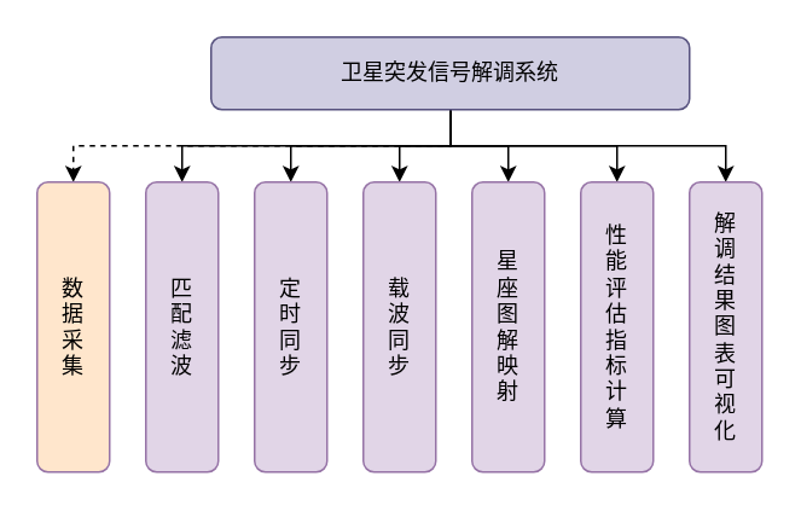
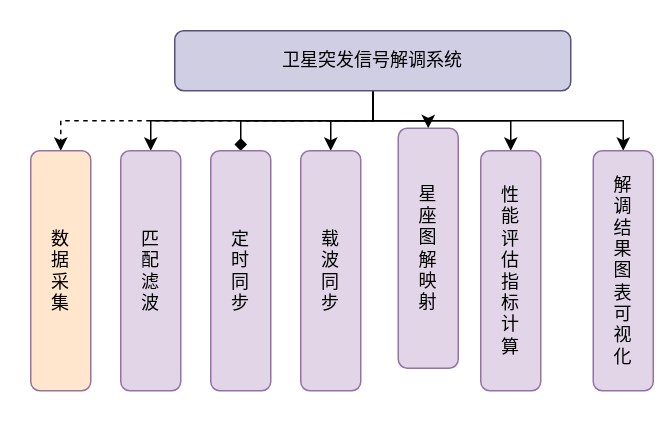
- <mxCell id="4" style="edgeStyle=orthogonalEdgeStyle;rounded=0;orthogonalLoop=1;jettySize=auto;html=1;exitX=0.5;exitY=1;exitDx=0;exitDy=0;entryX=0.5;entryY=0;entryDx=0;entryDy=0;" edge="1" parent="1" source="9" target="12"><mxGeometry relative="1" as="geometry" /></mxCell>
+ <mxCell id="4" style="edgeStyle=orthogonalEdgeStyle;rounded=0;orthogonalLoop=1;jettySize=auto;html=1;exitX=0.5;exitY=1;exitDx=0;exitDy=0;entryX=0.5;entryY=0;entryDx=0;entryDy=0;endArrow=diamond;" edge="1" parent="1" source="9" target="12"><mxGeometry relative="1" as="geometry" /></mxCell>
- <mxCell id="14" value="星&lt;div&gt;座&lt;/div&gt;&lt;div&gt;图&lt;/div&gt;&lt;div&gt;解&lt;/div&gt;&lt;div&gt;映&lt;/div&gt;&lt;div&gt;射&lt;/div&gt;" style="rounded=1;whiteSpace=wrap;html=1;fillColor=#e1d5e7;strokeColor=#9673a6;" vertex="1" parent="1"><mxGeometry x="260" y="100" width="40" height="160" as="geometry" /></mxCell>
+ <mxCell id="14" value="星&lt;div&gt;座&lt;/div&gt;&lt;div&gt;图&lt;/div&gt;&lt;div&gt;解&lt;/div&gt;&lt;div&gt;映&lt;/div&gt;&lt;div&gt;射&lt;/div&gt;" style="rounded=1;whiteSpace=wrap;html=1;fillColor=#e1d5e7;strokeColor=#9673a6;" vertex="1" parent="1"><mxGeometry x="265" y="85" width="40" height="160" as="geometry" /></mxCell>
- <mxCell id="16" value="解&lt;div&gt;调&lt;/div&gt;&lt;div&gt;结&lt;/div&gt;&lt;div&gt;果&lt;/div&gt;&lt;div&gt;图&lt;/div&gt;&lt;div&gt;表&lt;/div&gt;&lt;div&gt;可&lt;/div&gt;&lt;div&gt;视&lt;/div&gt;&lt;div&gt;化&lt;/div&gt;" style="rounded=1;whiteSpace=wrap;html=1;fillColor=#e1d5e7;strokeColor=#9673a6;" vertex="1" parent="1"><mxGeometry x="380" y="100" width="40" height="160" as="geometry" /></mxCell>
+ <mxCell id="16" value="解&lt;div&gt;调&lt;/div&gt;&lt;div&gt;结&lt;/div&gt;&lt;div&gt;果&lt;/div&gt;&lt;div&gt;图&lt;/div&gt;&lt;div&gt;表&lt;/div&gt;&lt;div&gt;可&lt;/div&gt;&lt;div&gt;视&lt;/div&gt;&lt;div&gt;化&lt;/div&gt;" style="rounded=1;whiteSpace=wrap;html=1;fillColor=#e1d5e7;strokeColor=#9673a6;" vertex="1" parent="1"><mxGeometry x="395" y="100" width="40" height="160" as="geometry" /></mxCell>
